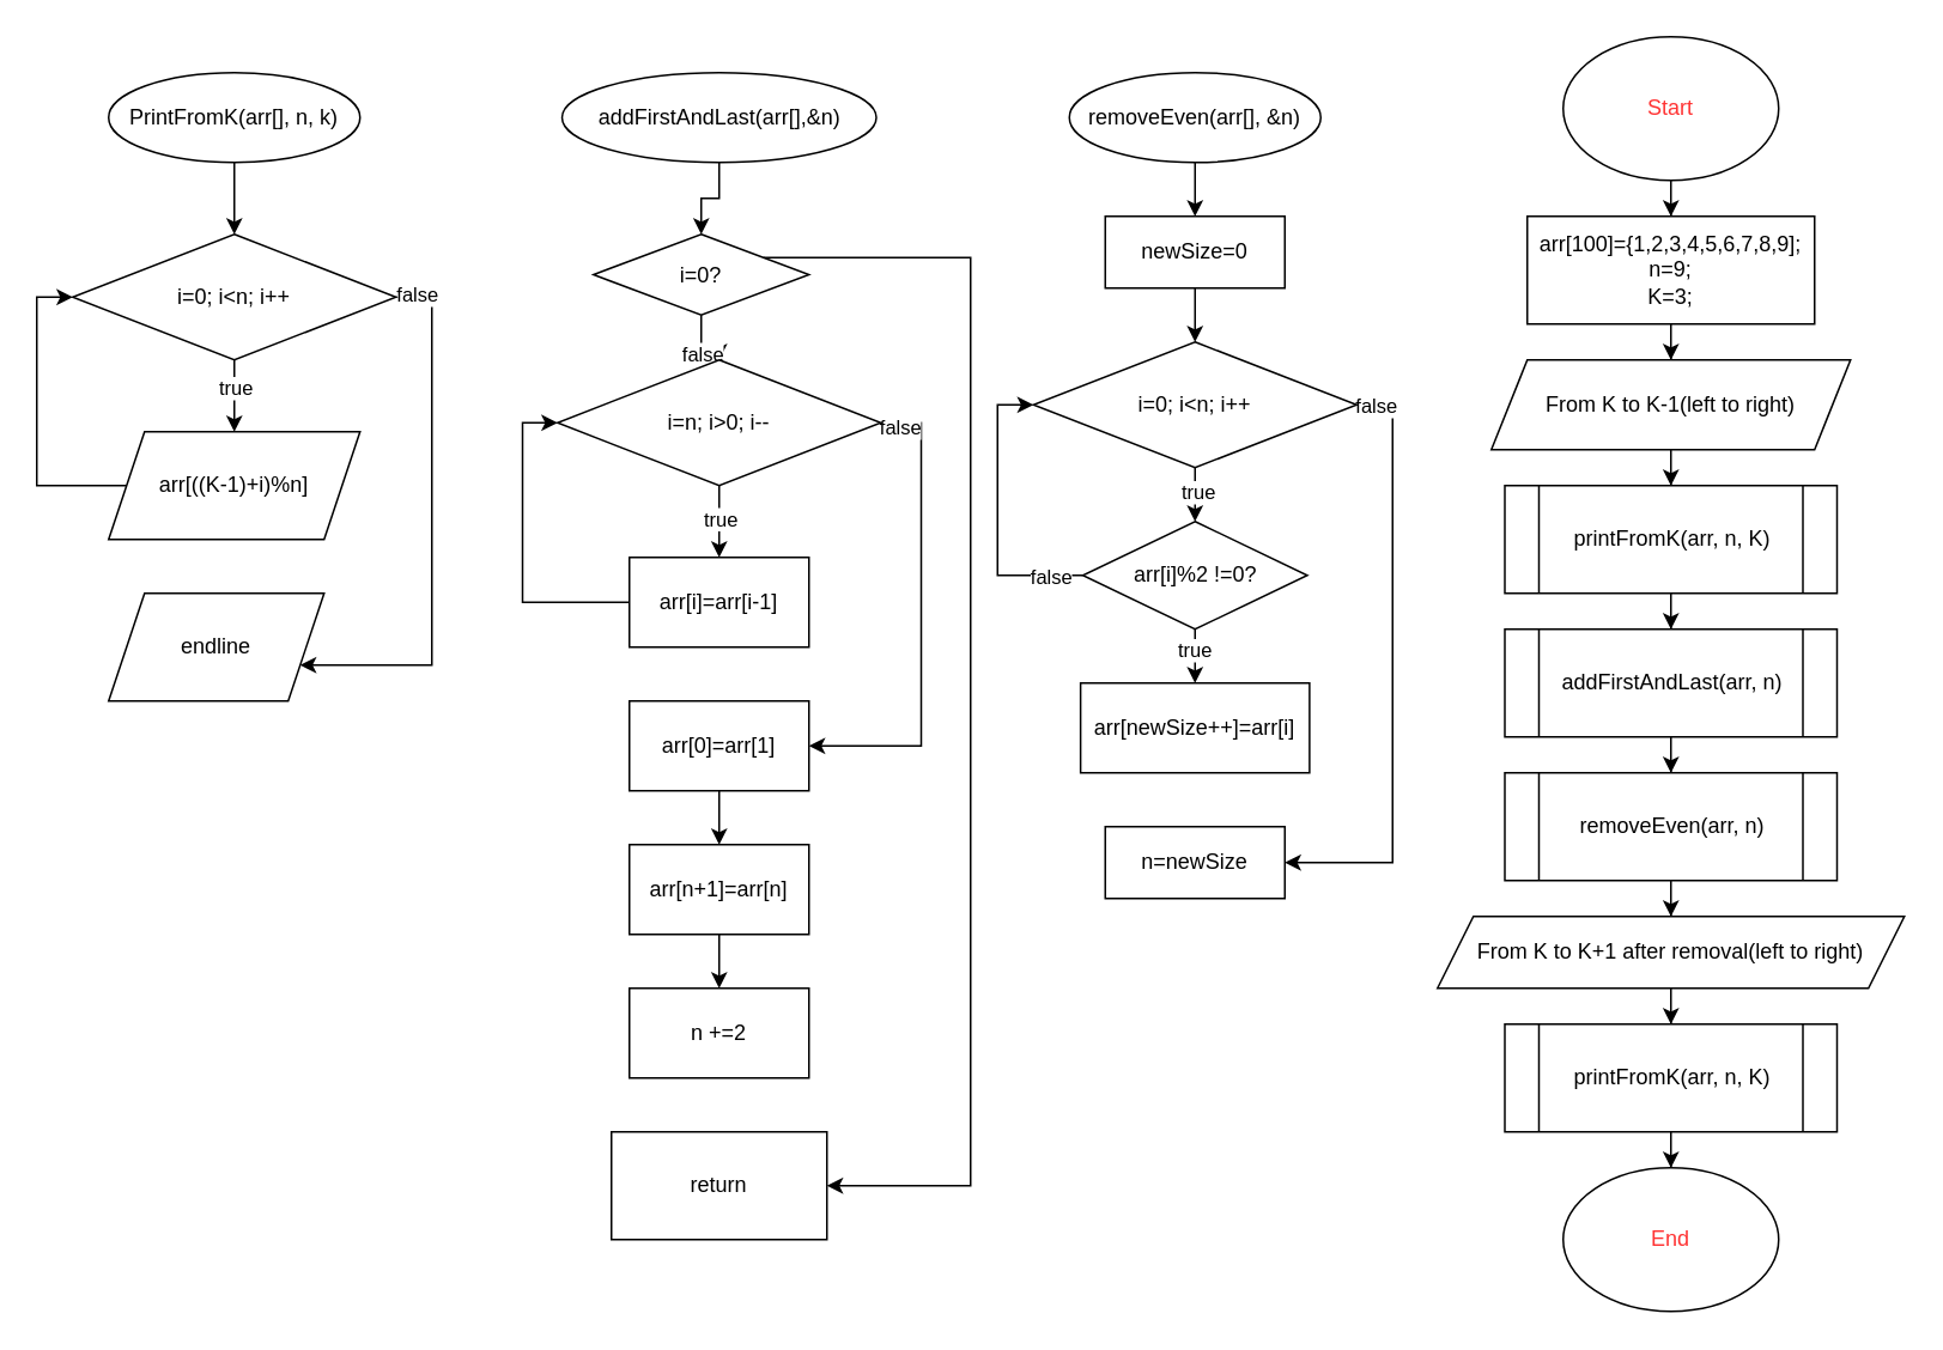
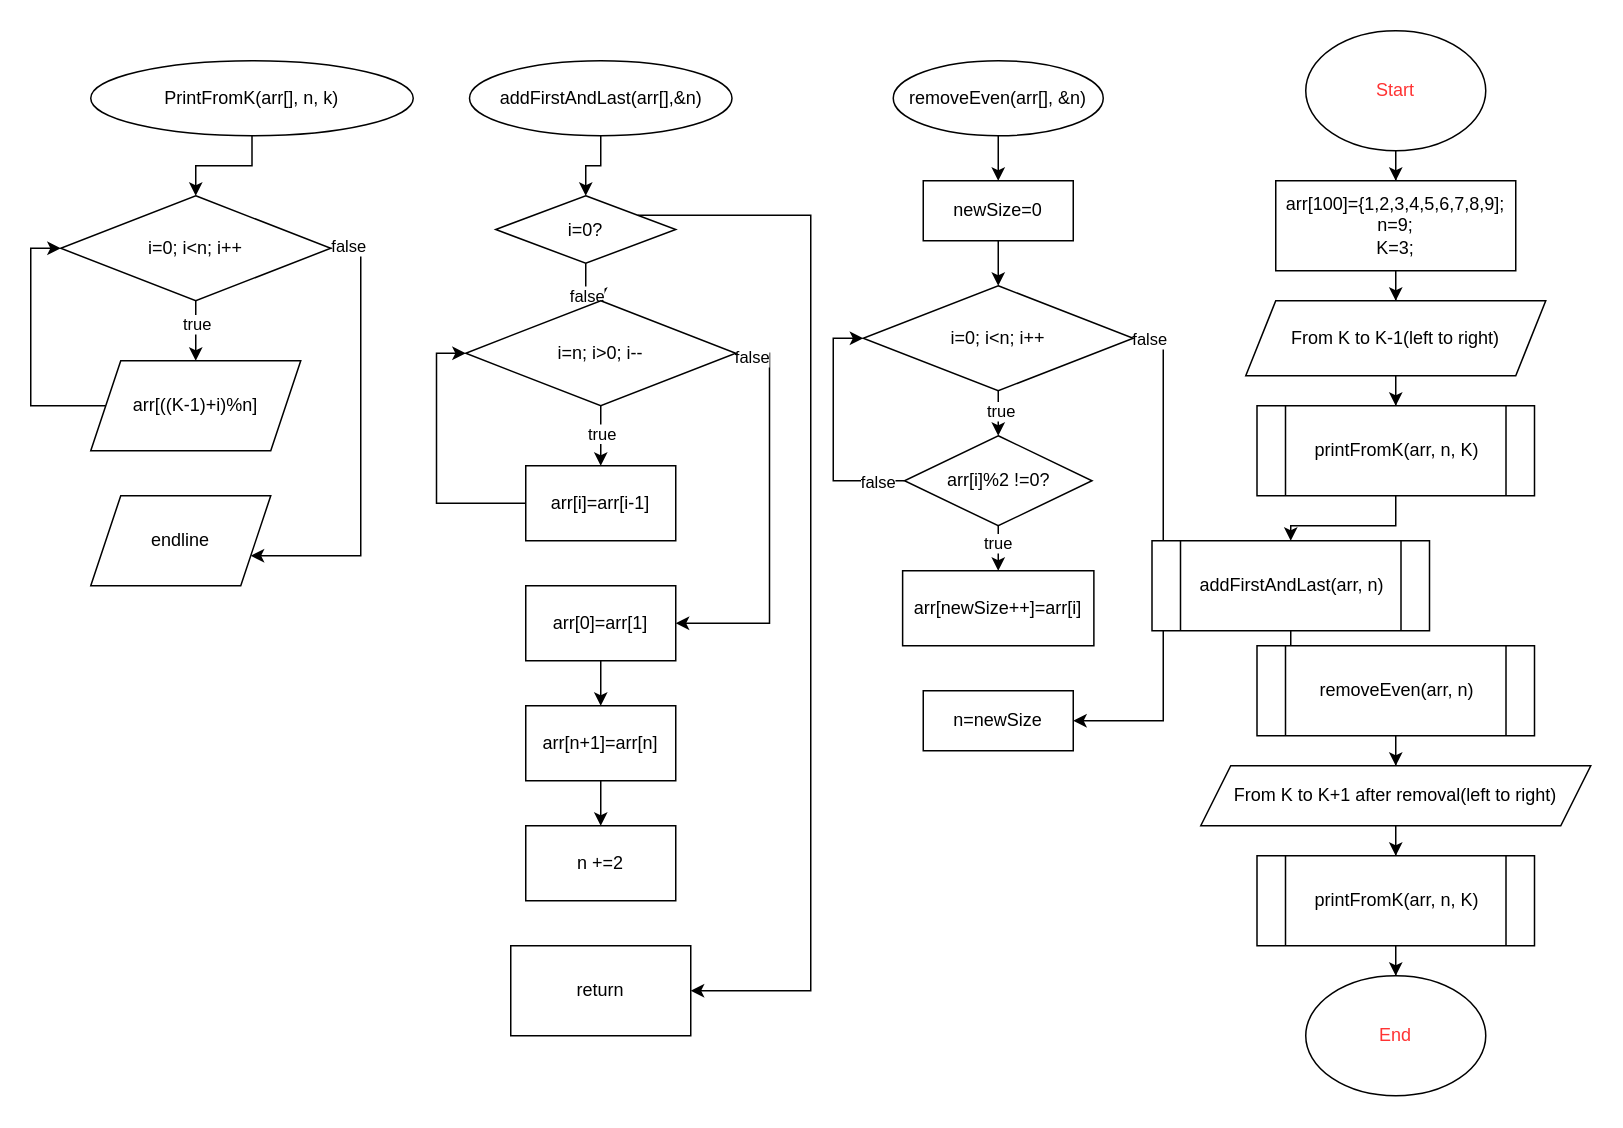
- <mxCell id="3" value="PrintFromK(arr[], n, k)" style="ellipse;whiteSpace=wrap;html=1;" vertex="1" parent="1"><mxGeometry x="60" y="40" width="140" height="50" as="geometry" /></mxCell>
+ <mxCell id="3" value="PrintFromK(arr[], n, k)" style="ellipse;whiteSpace=wrap;html=1;" vertex="1" parent="1"><mxGeometry x="60" y="40" width="215" height="50" as="geometry" /></mxCell>
- <mxCell id="57" value="addFirstAndLast(arr, n)" style="shape=process;whiteSpace=wrap;html=1;backgroundOutline=1;" vertex="1" parent="1"><mxGeometry x="837.5" y="350" width="185" height="60" as="geometry" /></mxCell>
+ <mxCell id="57" value="addFirstAndLast(arr, n)" style="shape=process;whiteSpace=wrap;html=1;backgroundOutline=1;" vertex="1" parent="1"><mxGeometry x="767.5" y="360" width="185" height="60" as="geometry" /></mxCell>
